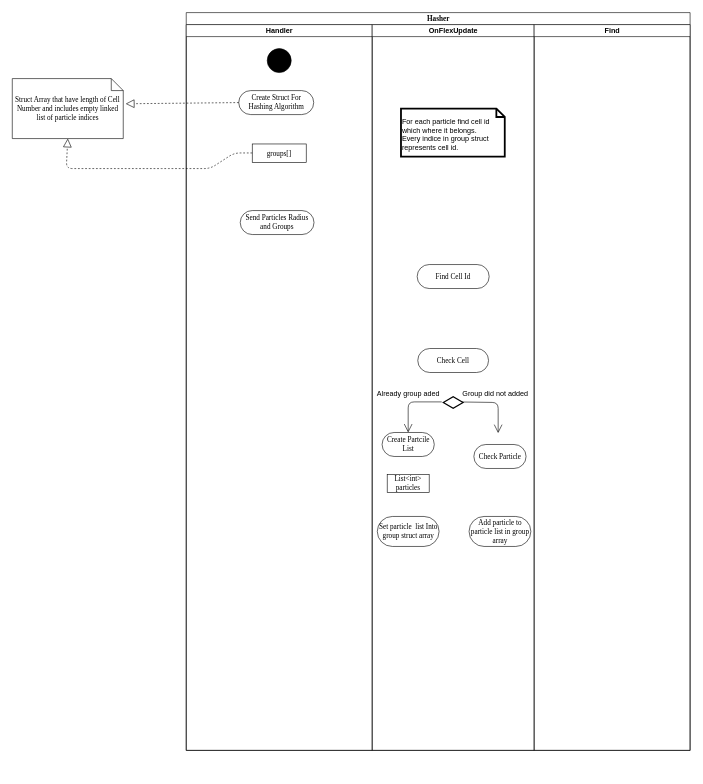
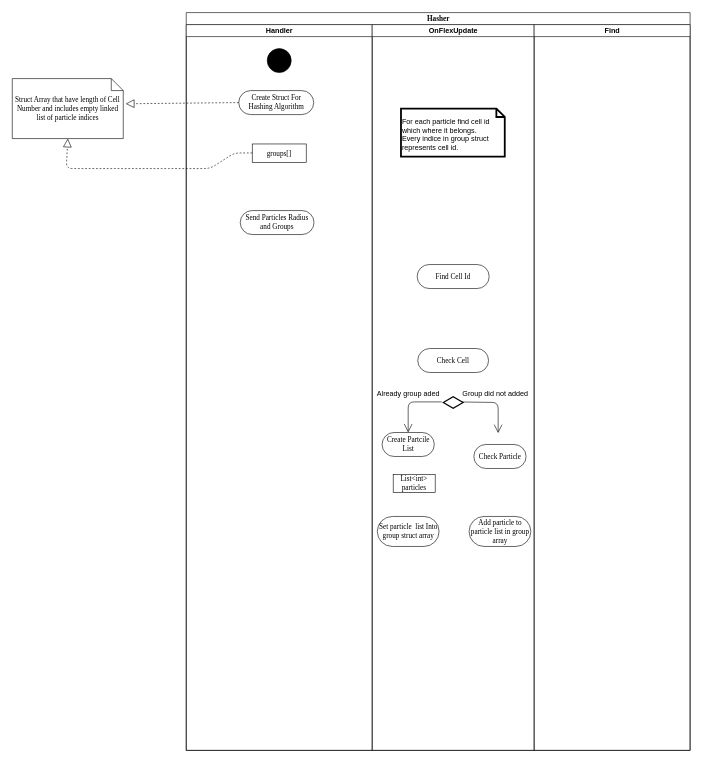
- <mxCell id="20" value="List&amp;lt;int&amp;gt; particles" style="rounded=0;whiteSpace=wrap;html=1;shadow=0;comic=0;labelBackgroundColor=none;strokeWidth=1;fontFamily=Verdana;fontSize=12;align=center;arcSize=50;" vertex="1" parent="9"><mxGeometry x="25" y="750" width="70" height="30" as="geometry" /></mxCell>
+ <mxCell id="20" value="List&amp;lt;int&amp;gt; particles" style="rounded=0;whiteSpace=wrap;html=1;shadow=0;comic=0;labelBackgroundColor=none;strokeWidth=1;fontFamily=Verdana;fontSize=12;align=center;arcSize=50;" vertex="1" parent="9"><mxGeometry x="35" y="750" width="70" height="30" as="geometry" /></mxCell>
